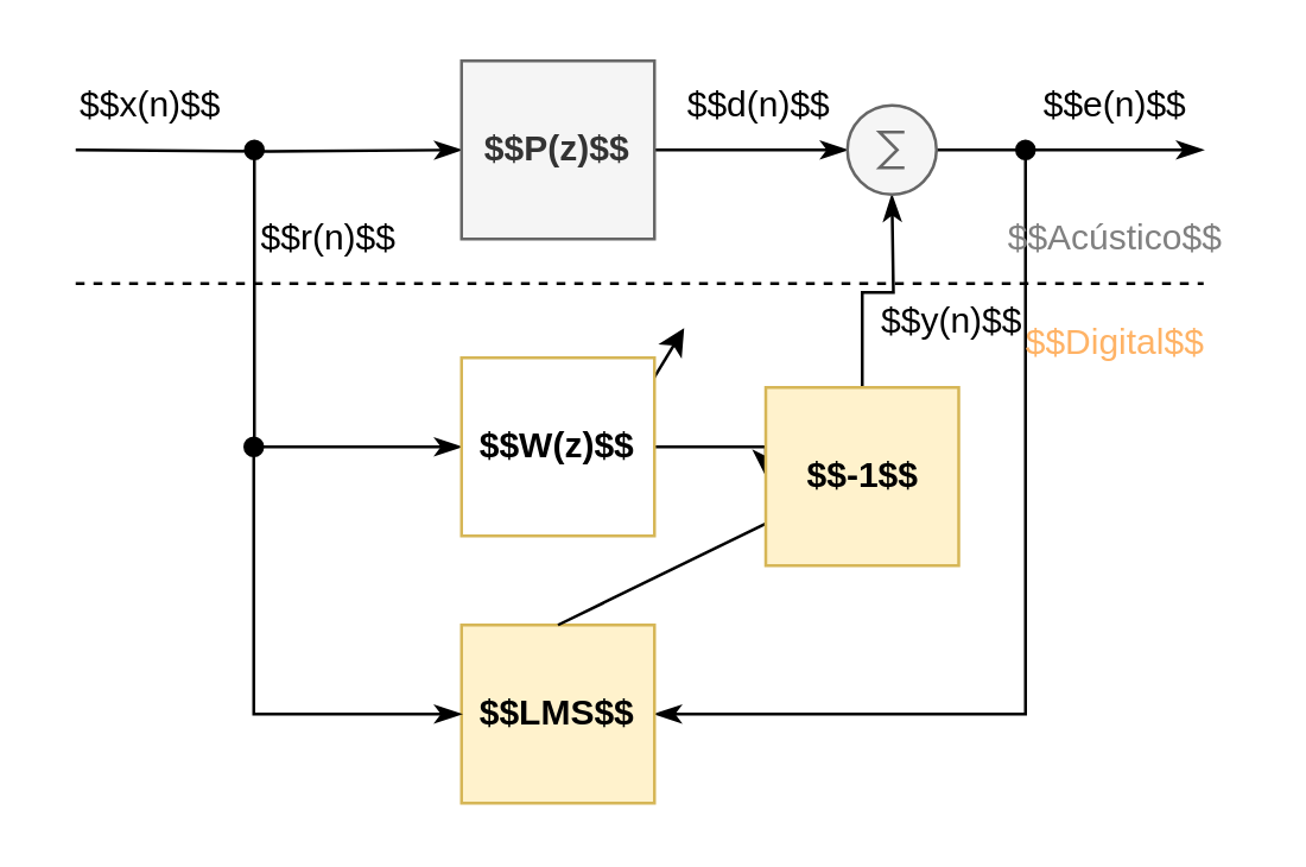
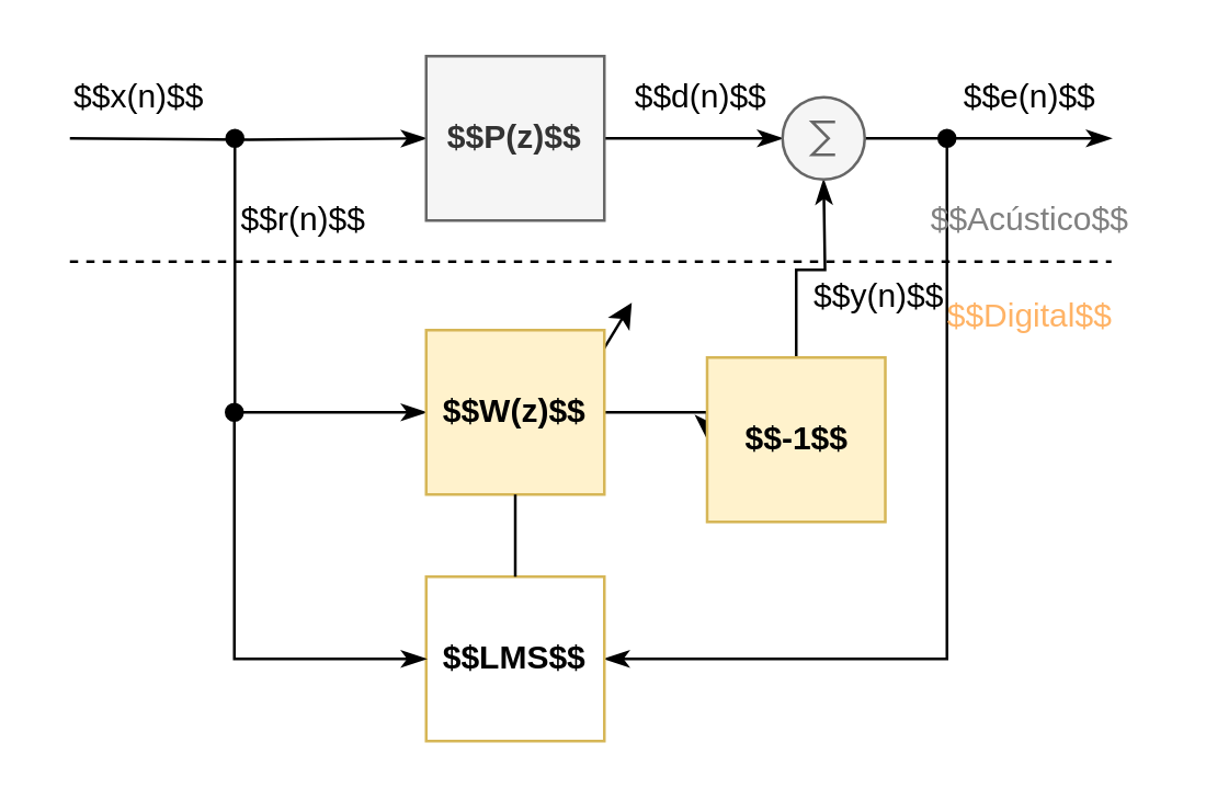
- <mxCell id="13" value="$$W(z)$$" style="rounded=0;whiteSpace=wrap;html=1;fillColor=#ffffff;strokeColor=#d6b656;fontStyle=1;" parent="1" vertex="1"><mxGeometry x="155" y="120" width="65" height="60" as="geometry" /></mxCell>
+ <mxCell id="13" value="$$W(z)$$" style="rounded=0;whiteSpace=wrap;html=1;fillColor=#fff2cc;strokeColor=#d6b656;fontStyle=1" parent="1" vertex="1"><mxGeometry x="155" y="120" width="65" height="60" as="geometry" /></mxCell>
- <mxCell id="17" value="" style="endArrow=none;html=1;exitX=0.5;exitY=0;exitDx=0;exitDy=0;" parent="1" source="16" target="24" edge="1"><mxGeometry width="50" height="50" relative="1" as="geometry"><mxPoint x="290" y="165" as="sourcePoint" /><mxPoint x="340" y="115" as="targetPoint" /></mxGeometry></mxCell>
+ <mxCell id="17" value="" style="endArrow=none;html=1;exitX=0.5;exitY=0;exitDx=0;exitDy=0;entryX=0.5;entryY=1;entryDx=0;entryDy=0;" parent="1" source="16" target="13" edge="1"><mxGeometry width="50" height="50" relative="1" as="geometry"><mxPoint x="290" y="165" as="sourcePoint" /><mxPoint x="340" y="115" as="targetPoint" /></mxGeometry></mxCell>
- <mxCell id="16" value="$$LMS$$" style="rounded=0;whiteSpace=wrap;html=1;fillColor=#fff2cc;strokeColor=#d6b656;fontStyle=1" parent="1" vertex="1"><mxGeometry x="155" y="210" width="65" height="60" as="geometry" /></mxCell>
+ <mxCell id="16" value="$$LMS$$" style="rounded=0;whiteSpace=wrap;html=1;fillColor=#ffffff;strokeColor=#d6b656;fontStyle=1;" parent="1" vertex="1"><mxGeometry x="155" y="210" width="65" height="60" as="geometry" /></mxCell>
